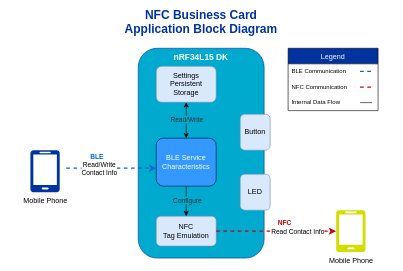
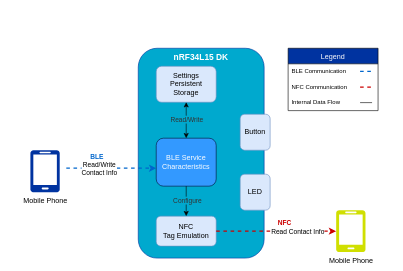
- <mxCell id="24" value="NFC Business Card &lt;br&gt;Application Block Diagram" style="text;html=1;strokeColor=none;fillColor=none;align=center;verticalAlign=middle;whiteSpace=wrap;rounded=0;fontSize=20;fontStyle=1;fontColor=#0033A0;" parent="1" vertex="1"><mxGeometry x="20" y="20" width="630" height="30" as="geometry" /></mxCell>
